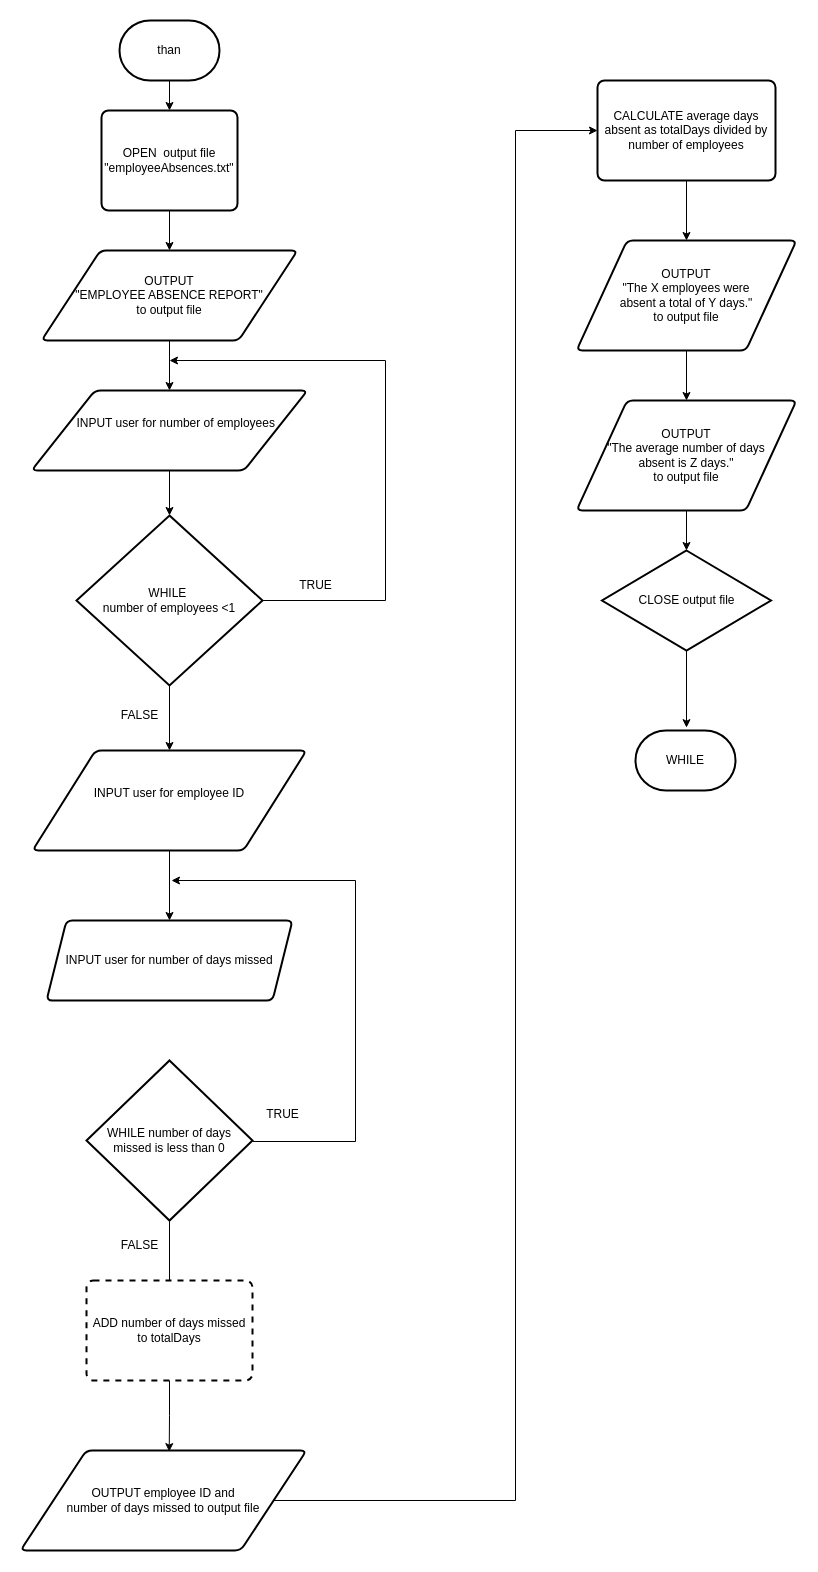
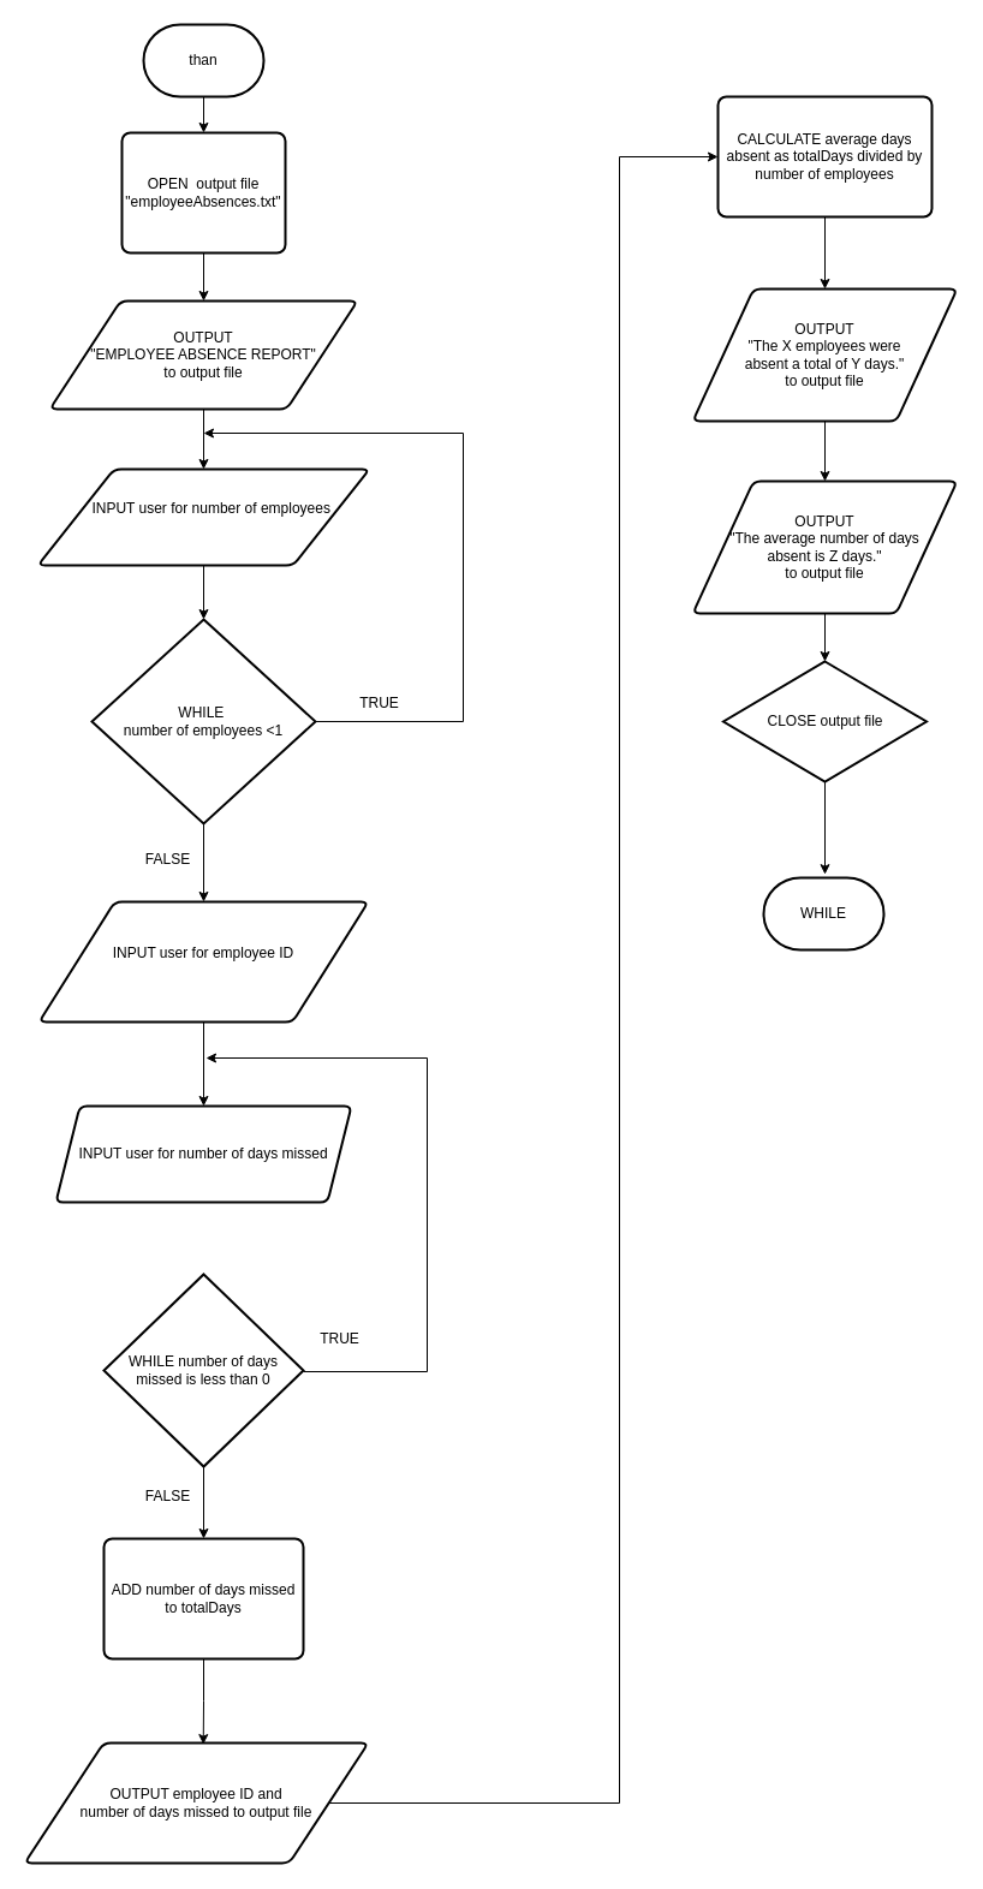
- <mxCell id="18" style="edgeStyle=orthogonalEdgeStyle;rounded=0;orthogonalLoop=1;jettySize=auto;html=1;exitX=0.5;exitY=1;exitDx=0;exitDy=0;exitPerimeter=0;entryX=0.5;entryY=0;entryDx=0;entryDy=0;endArrow=none;" edge="1" parent="1" source="19" target="22"><mxGeometry relative="1" as="geometry" /></mxCell>
+ <mxCell id="18" style="edgeStyle=orthogonalEdgeStyle;rounded=0;orthogonalLoop=1;jettySize=auto;html=1;exitX=0.5;exitY=1;exitDx=0;exitDy=0;exitPerimeter=0;entryX=0.5;entryY=0;entryDx=0;entryDy=0;" edge="1" parent="1" source="19" target="22"><mxGeometry relative="1" as="geometry" /></mxCell>
- <mxCell id="22" value="ADD number of days missed to totalDays" style="rounded=1;whiteSpace=wrap;html=1;absoluteArcSize=1;arcSize=14;strokeWidth=2;dashed=1;" vertex="1" parent="1"><mxGeometry x="86" y="1280" width="166" height="100" as="geometry" /></mxCell>
+ <mxCell id="22" value="ADD number of days missed to totalDays" style="rounded=1;whiteSpace=wrap;html=1;absoluteArcSize=1;arcSize=14;strokeWidth=2;" vertex="1" parent="1"><mxGeometry x="86" y="1280" width="166" height="100" as="geometry" /></mxCell>
